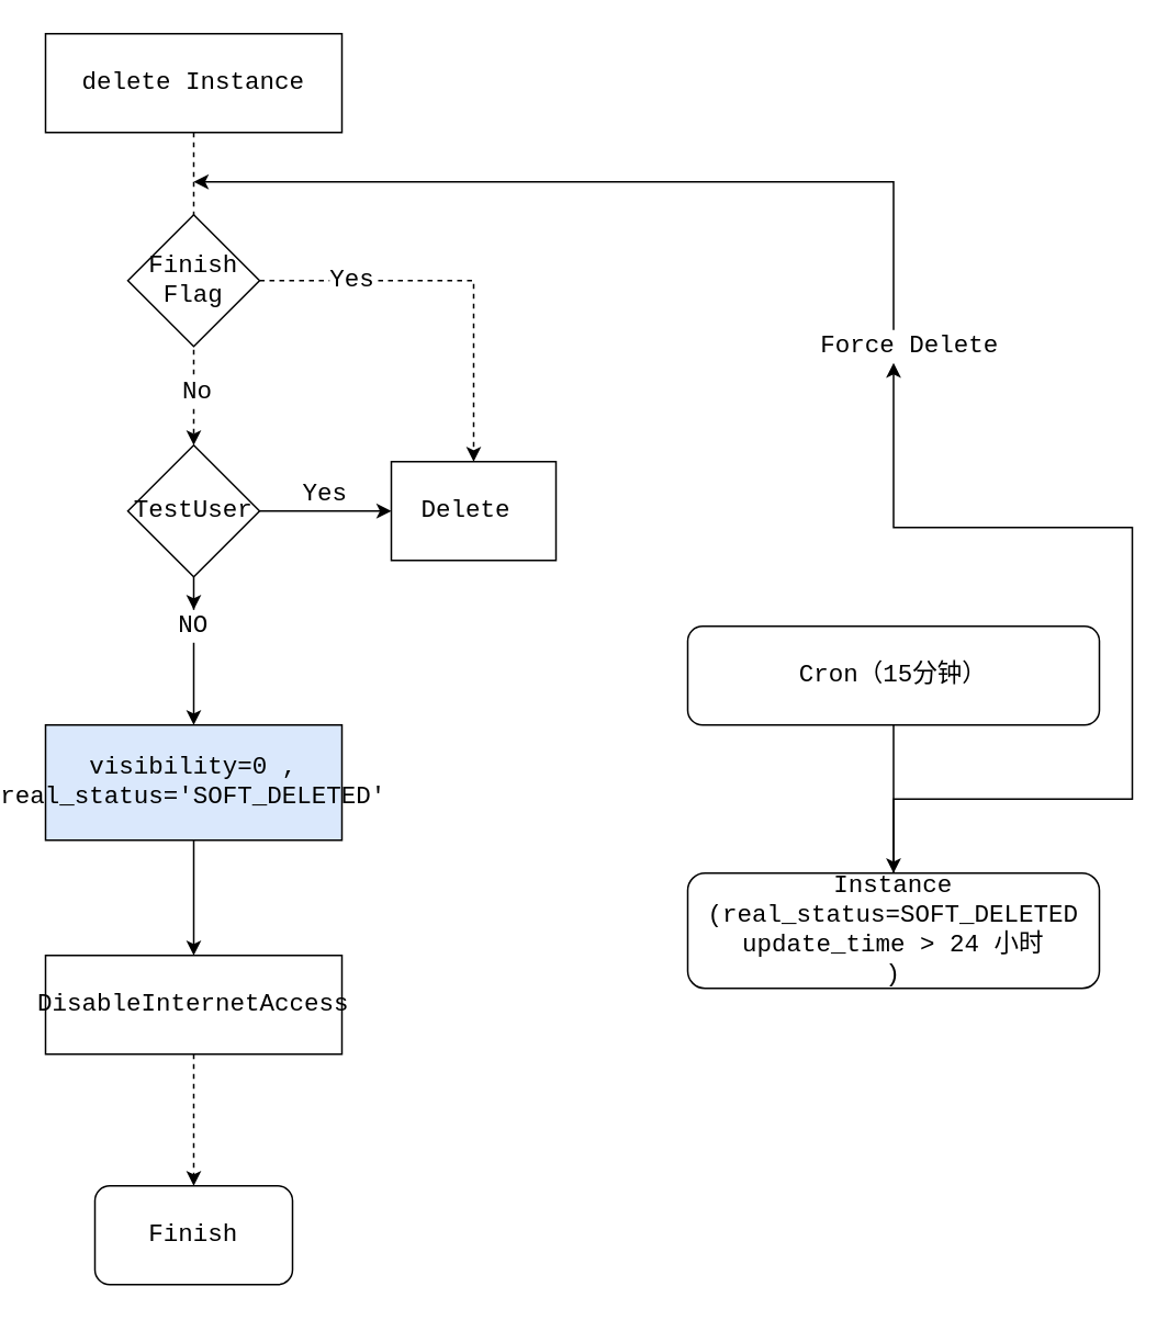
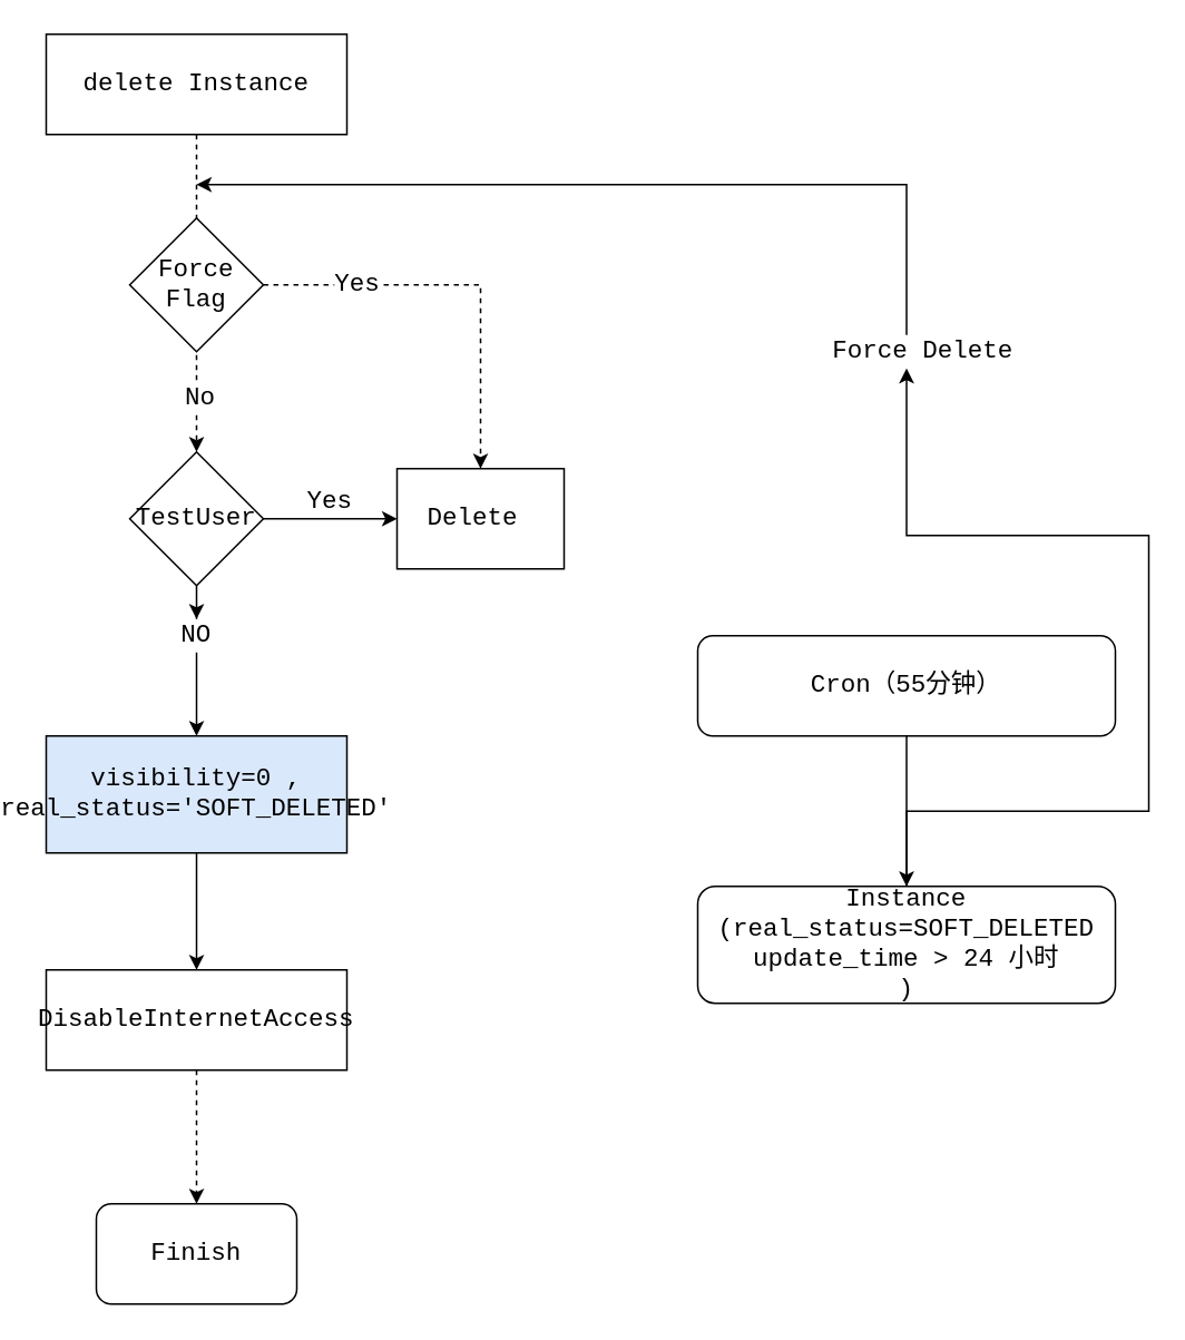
- <mxCell id="18" value="Finish Flag" style="rhombus;whiteSpace=wrap;html=1;fontFamily=Courier New;fontSize=15;" vertex="1" parent="1"><mxGeometry x="70" y="130" width="80" height="80" as="geometry" /></mxCell>
+ <mxCell id="18" value="Force Flag" style="rhombus;whiteSpace=wrap;html=1;fontFamily=Courier New;fontSize=15;" vertex="1" parent="1"><mxGeometry x="70" y="130" width="80" height="80" as="geometry" /></mxCell>
- <mxCell id="21" value="Cron（15分钟）" style="rounded=1;whiteSpace=wrap;html=1;fontFamily=Courier New;fontSize=15;" vertex="1" parent="1"><mxGeometry x="410" y="380" width="250" height="60" as="geometry" /></mxCell>
+ <mxCell id="21" value="Cron（55分钟）" style="rounded=1;whiteSpace=wrap;html=1;fontFamily=Courier New;fontSize=15;" vertex="1" parent="1"><mxGeometry x="410" y="380" width="250" height="60" as="geometry" /></mxCell>
